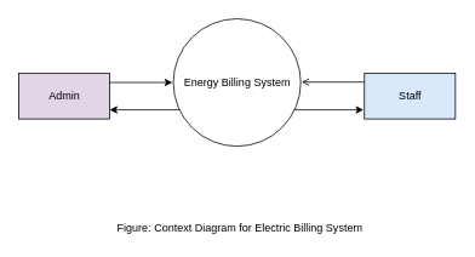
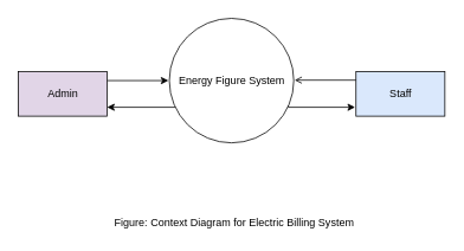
- <mxCell id="2" value="Energy Billing System" style="shape=ellipse;html=1;dashed=0;whitespace=wrap;perimeter=ellipsePerimeter;" vertex="1" parent="1"><mxGeometry x="190" y="20" width="140" height="140" as="geometry" /></mxCell>
+ <mxCell id="2" value="Energy Figure System" style="shape=ellipse;html=1;dashed=0;whitespace=wrap;perimeter=ellipsePerimeter;" vertex="1" parent="1"><mxGeometry x="190" y="20" width="140" height="140" as="geometry" /></mxCell>
